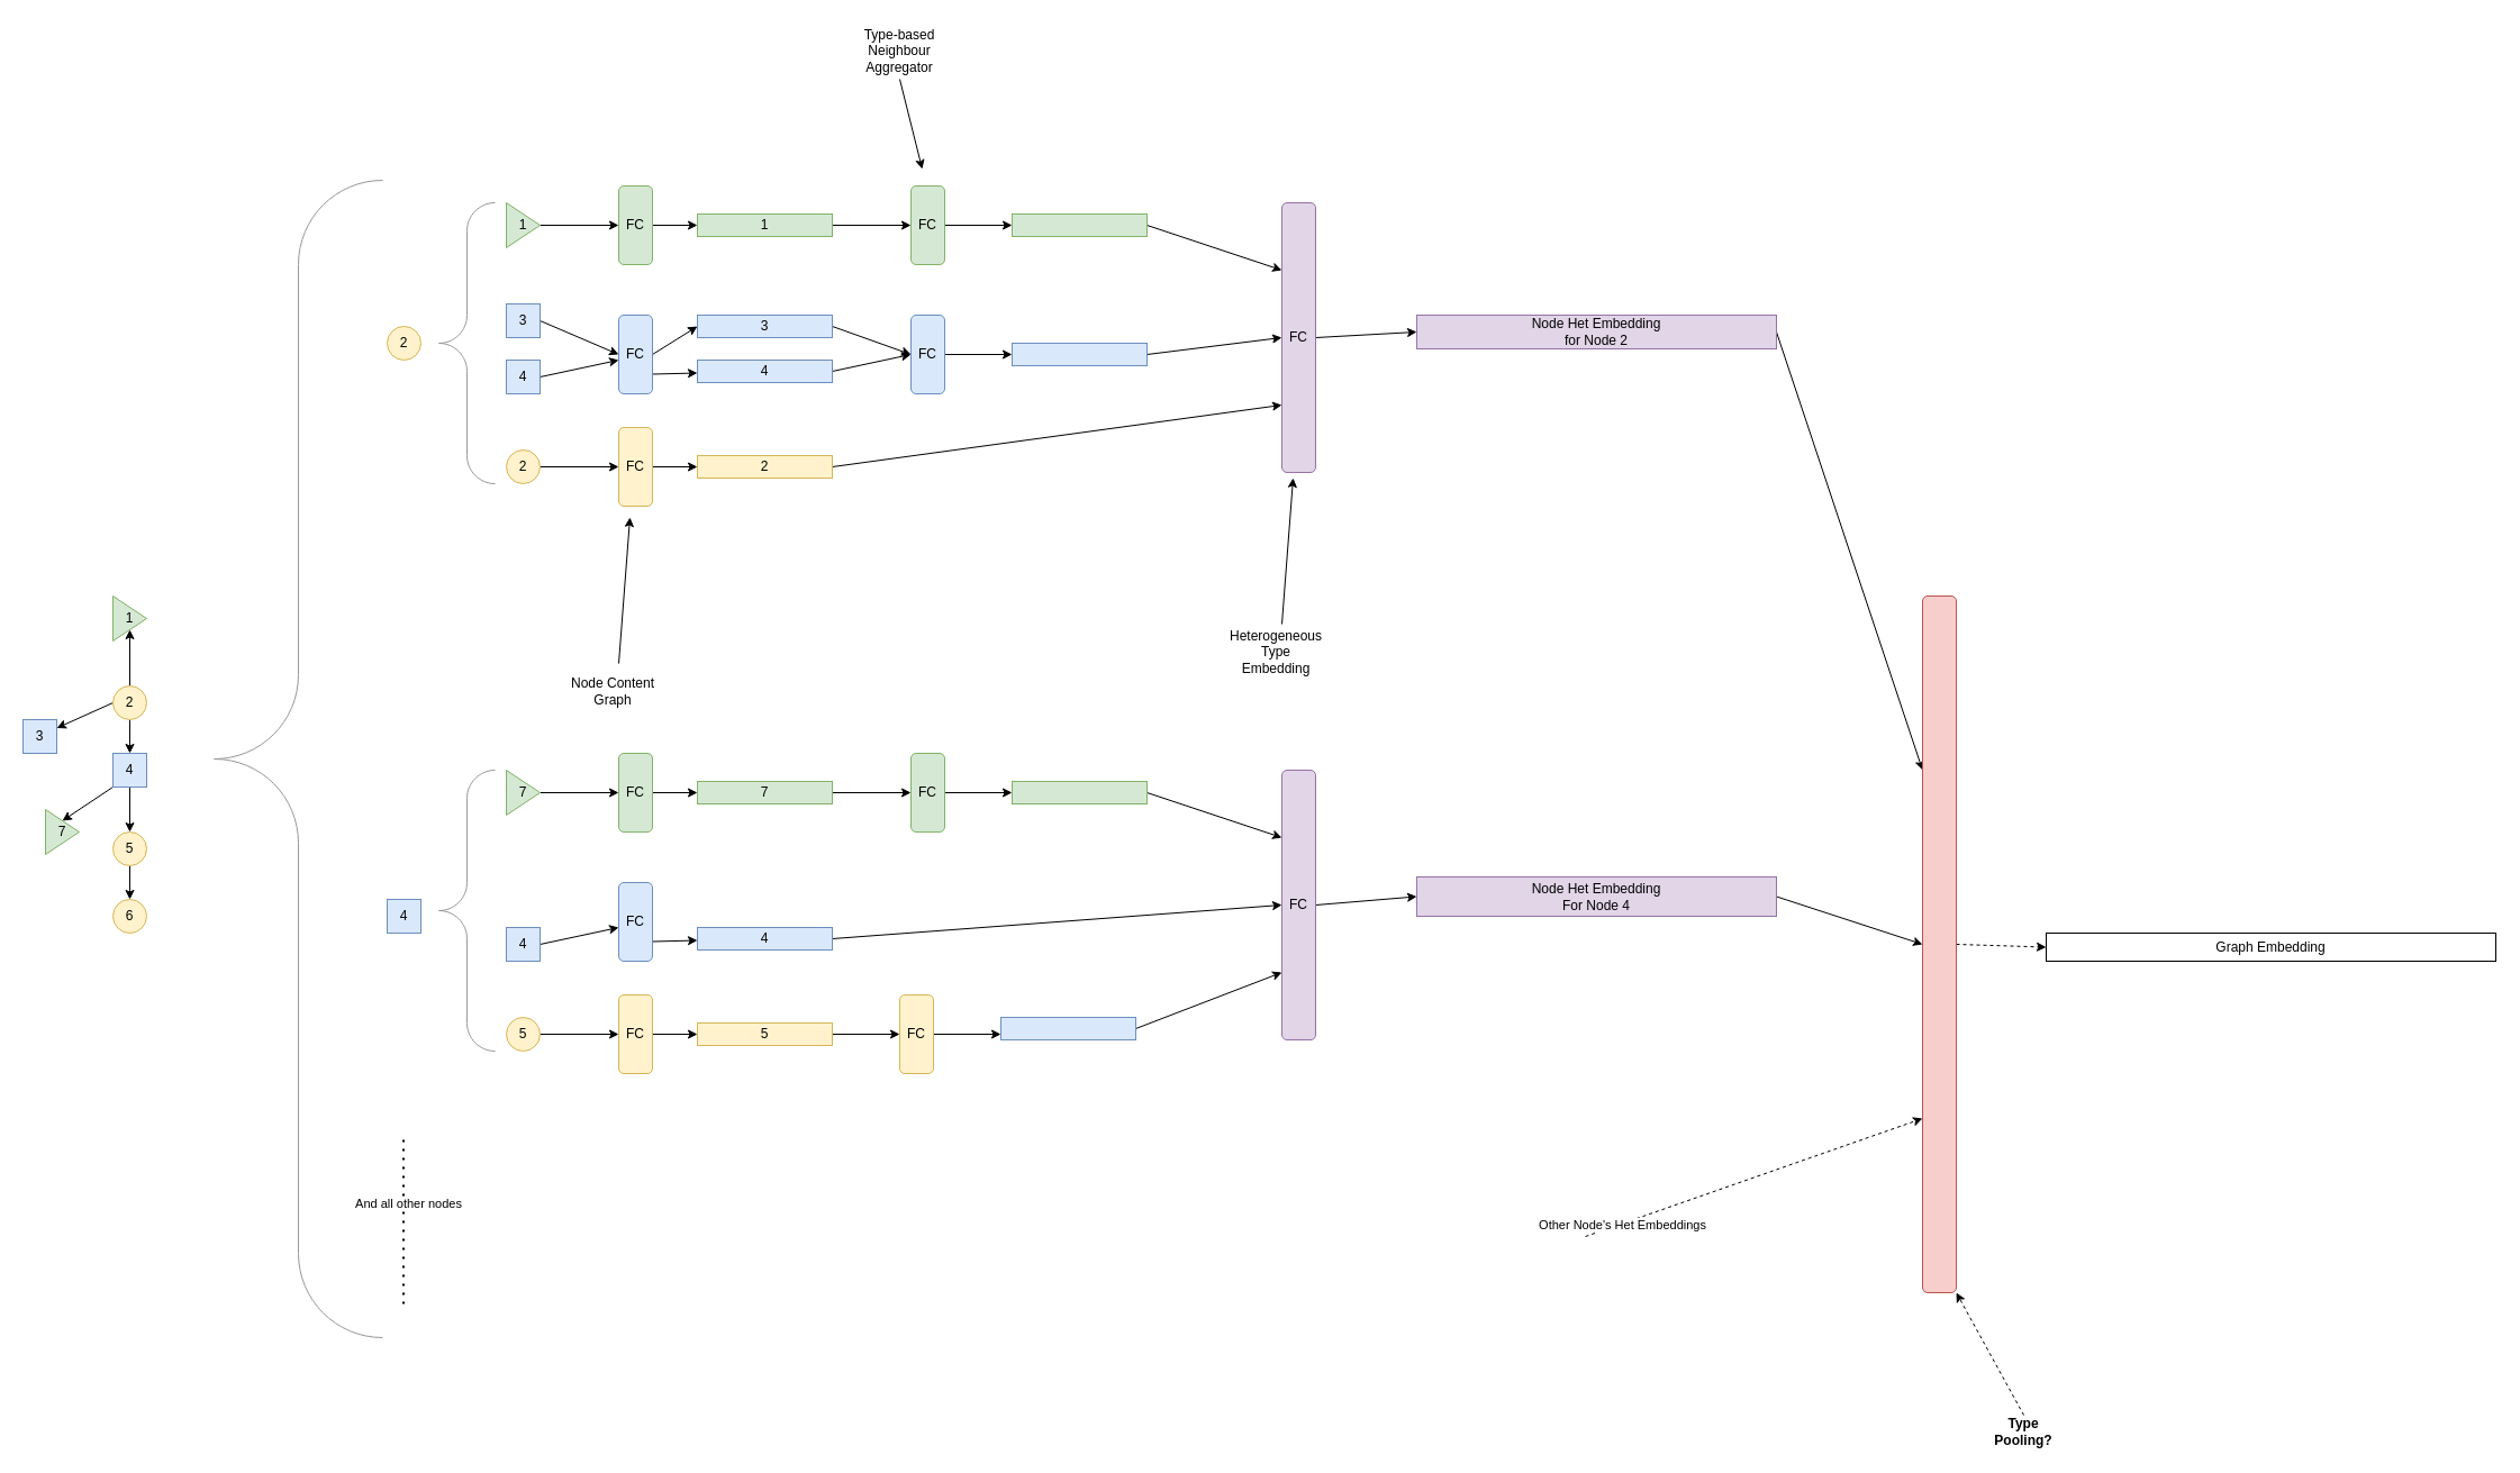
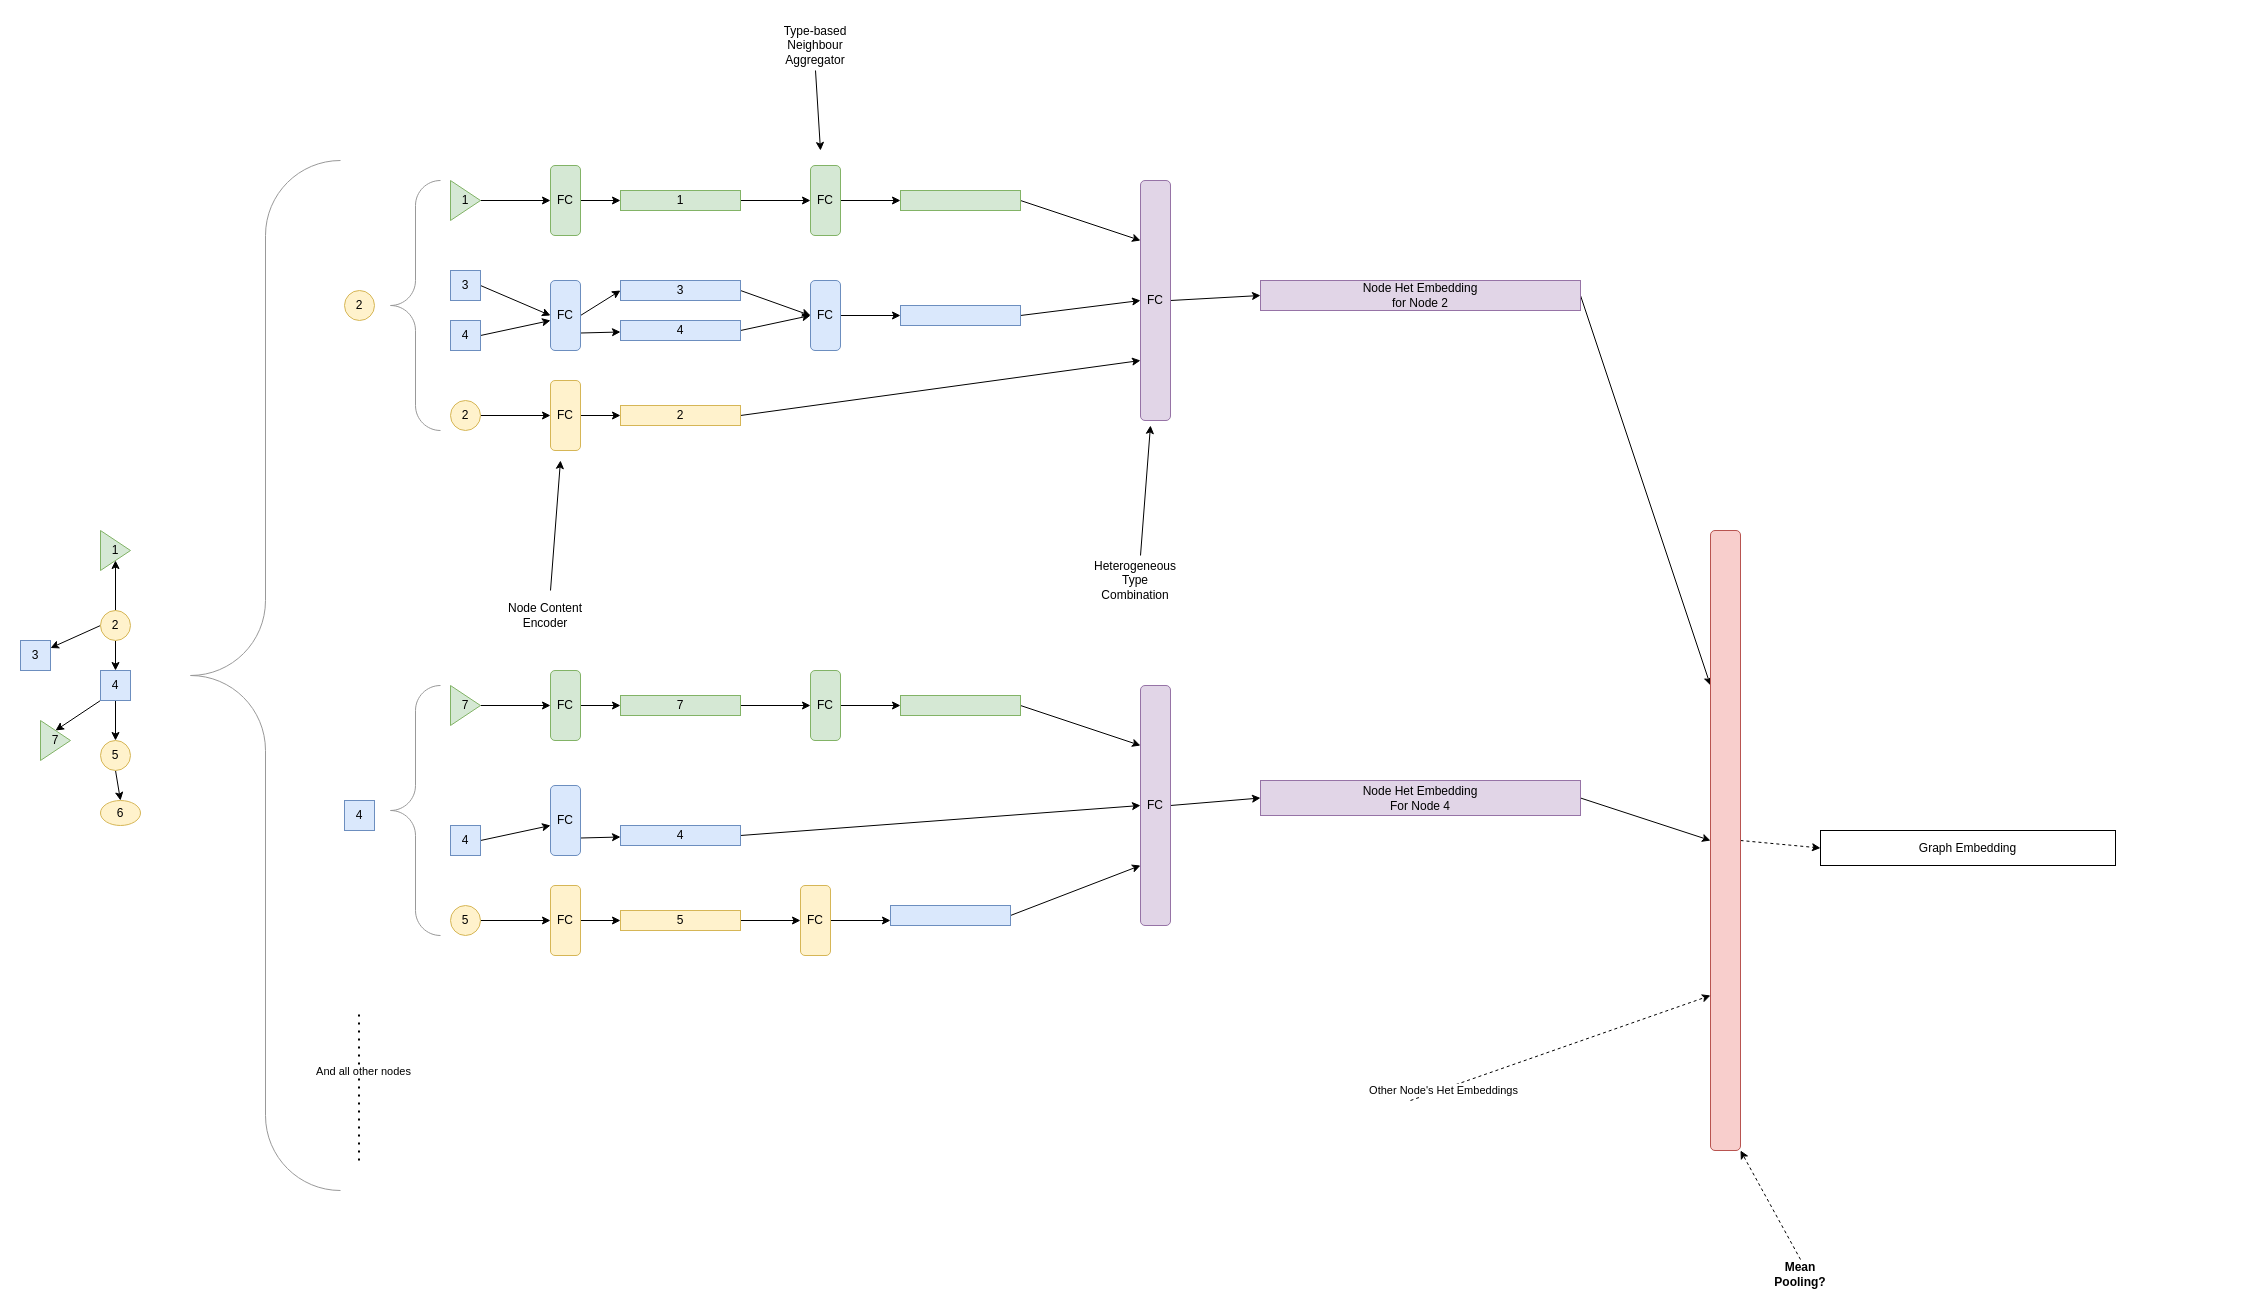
- <mxCell id="49" value="Type-based Neighbour Aggregator" style="text;html=1;strokeColor=none;fillColor=none;align=center;verticalAlign=middle;whiteSpace=wrap;rounded=0;" parent="1" vertex="1"><mxGeometry x="755" y="20" width="90" height="50" as="geometry" /></mxCell>
+ <mxCell id="49" value="Type-based Neighbour Aggregator" style="text;html=1;strokeColor=none;fillColor=none;align=center;verticalAlign=middle;whiteSpace=wrap;rounded=0;" parent="1" vertex="1"><mxGeometry x="770" y="20" width="90" height="50" as="geometry" /></mxCell>
- <mxCell id="54" value="Heterogeneous Type Embedding" style="text;html=1;strokeColor=none;fillColor=none;align=center;verticalAlign=middle;whiteSpace=wrap;rounded=0;" parent="1" vertex="1"><mxGeometry x="1090" y="565" width="90" height="30" as="geometry" /></mxCell>
+ <mxCell id="54" value="Heterogeneous Type Combination" style="text;html=1;strokeColor=none;fillColor=none;align=center;verticalAlign=middle;whiteSpace=wrap;rounded=0;" parent="1" vertex="1"><mxGeometry x="1090" y="565" width="90" height="30" as="geometry" /></mxCell>
- <mxCell id="48" value="Node Content Graph" style="text;html=1;strokeColor=none;fillColor=none;align=center;verticalAlign=middle;whiteSpace=wrap;rounded=0;" parent="1" vertex="1"><mxGeometry x="500" y="600" width="90" height="30" as="geometry" /></mxCell>
+ <mxCell id="48" value="Node Content Encoder" style="text;html=1;strokeColor=none;fillColor=none;align=center;verticalAlign=middle;whiteSpace=wrap;rounded=0;" parent="1" vertex="1"><mxGeometry x="500" y="600" width="90" height="30" as="geometry" /></mxCell>
- <mxCell id="13" value="6" style="ellipse;whiteSpace=wrap;html=1;aspect=fixed;rounded=0;fillColor=#fff2cc;strokeColor=#d6b656;" parent="1" vertex="1"><mxGeometry x="100" y="800" width="30" height="30" as="geometry" /></mxCell>
+ <mxCell id="13" value="6" style="ellipse;whiteSpace=wrap;html=1;aspect=fixed;rounded=0;fillColor=#fff2cc;strokeColor=#d6b656;" parent="1" vertex="1"><mxGeometry x="100" y="800" width="40" height="25" as="geometry" /></mxCell>
- <mxCell id="97" value="Graph Embedding" style="rounded=0;whiteSpace=wrap;html=1;fillColor=none;" parent="1" vertex="1"><mxGeometry x="1820" y="830" width="400" height="25" as="geometry" /></mxCell>
+ <mxCell id="97" value="Graph Embedding" style="rounded=0;whiteSpace=wrap;html=1;fillColor=none;" parent="1" vertex="1"><mxGeometry x="1820" y="830" width="295" height="35" as="geometry" /></mxCell>
- <mxCell id="99" value="Type Pooling?" style="text;html=1;strokeColor=none;fillColor=none;align=center;verticalAlign=middle;whiteSpace=wrap;rounded=0;fontStyle=1" parent="1" vertex="1"><mxGeometry x="1770" y="1259" width="60" height="30" as="geometry" /></mxCell>
+ <mxCell id="99" value="Mean Pooling?" style="text;html=1;strokeColor=none;fillColor=none;align=center;verticalAlign=middle;whiteSpace=wrap;rounded=0;fontStyle=1" parent="1" vertex="1"><mxGeometry x="1770" y="1259" width="60" height="30" as="geometry" /></mxCell>
